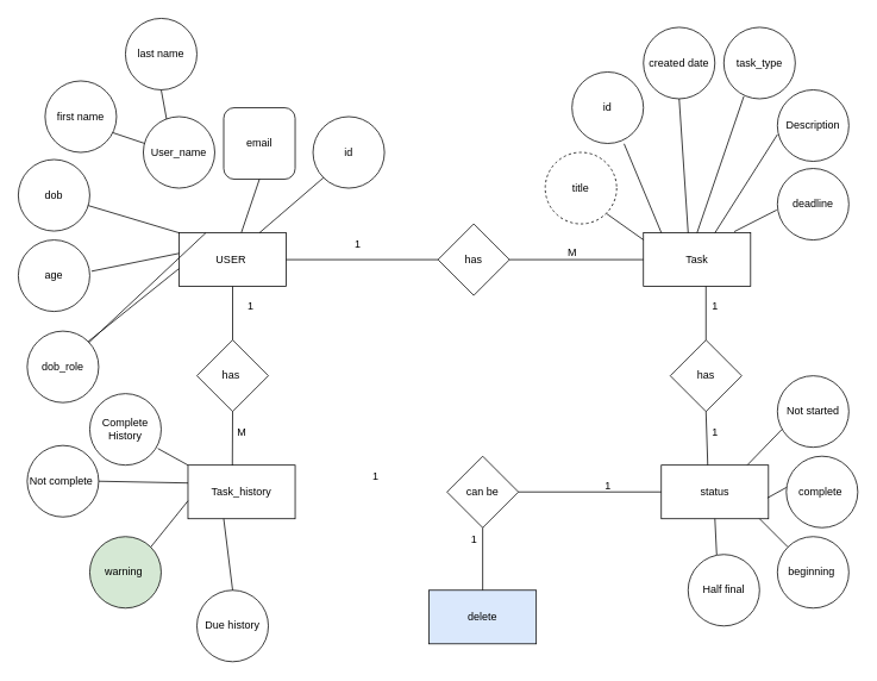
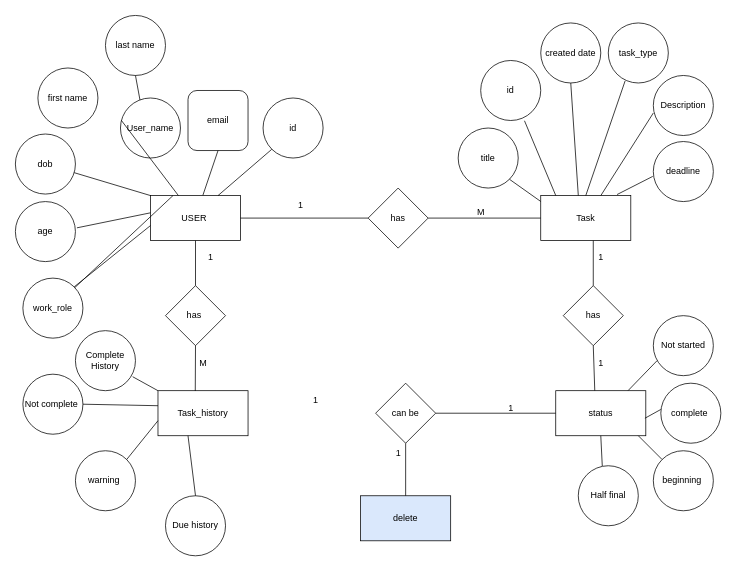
- <mxCell id="18" value="" style="endArrow=none;html=1;rounded=0;entryX=0.95;entryY=0.725;entryDx=0;entryDy=0;entryPerimeter=0;exitX=0.015;exitY=0.373;exitDx=0;exitDy=0;exitPerimeter=0;" edge="1" parent="1" source="6" target="12"><mxGeometry width="50" height="50" relative="1" as="geometry"><mxPoint x="160" y="160" as="sourcePoint" /><mxPoint x="180" y="120" as="targetPoint" /></mxGeometry></mxCell>
+ <mxCell id="18" value="" style="endArrow=none;html=1;rounded=0;exitX=0.015;exitY=0.373;exitDx=0;exitDy=0;exitPerimeter=0;" edge="1" parent="1" source="6" target="2"><mxGeometry width="50" height="50" relative="1" as="geometry"><mxPoint x="160" y="160" as="sourcePoint" /><mxPoint x="180" y="120" as="targetPoint" /></mxGeometry></mxCell>
- <mxCell id="22" value="title" style="ellipse;whiteSpace=wrap;html=1;aspect=fixed;dashed=1;" vertex="1" parent="1"><mxGeometry x="610" y="170" width="80" height="80" as="geometry" /></mxCell>
+ <mxCell id="22" value="title" style="ellipse;whiteSpace=wrap;html=1;aspect=fixed;" vertex="1" parent="1"><mxGeometry x="610" y="170" width="80" height="80" as="geometry" /></mxCell>
- <mxCell id="9" value="dob_role" style="ellipse;whiteSpace=wrap;html=1;aspect=fixed;" vertex="1" parent="1"><mxGeometry x="30" y="370" width="80" height="80" as="geometry" /></mxCell>
+ <mxCell id="9" value="work_role" style="ellipse;whiteSpace=wrap;html=1;aspect=fixed;" vertex="1" parent="1"><mxGeometry x="30" y="370" width="80" height="80" as="geometry" /></mxCell>
- <mxCell id="57" value="warning&amp;nbsp;" style="ellipse;whiteSpace=wrap;html=1;aspect=fixed;fillColor=#d5e8d4;" vertex="1" parent="1"><mxGeometry x="100" y="600" width="80" height="80" as="geometry" /></mxCell>
+ <mxCell id="57" value="warning&amp;nbsp;" style="ellipse;whiteSpace=wrap;html=1;aspect=fixed;" vertex="1" parent="1"><mxGeometry x="100" y="600" width="80" height="80" as="geometry" /></mxCell>
